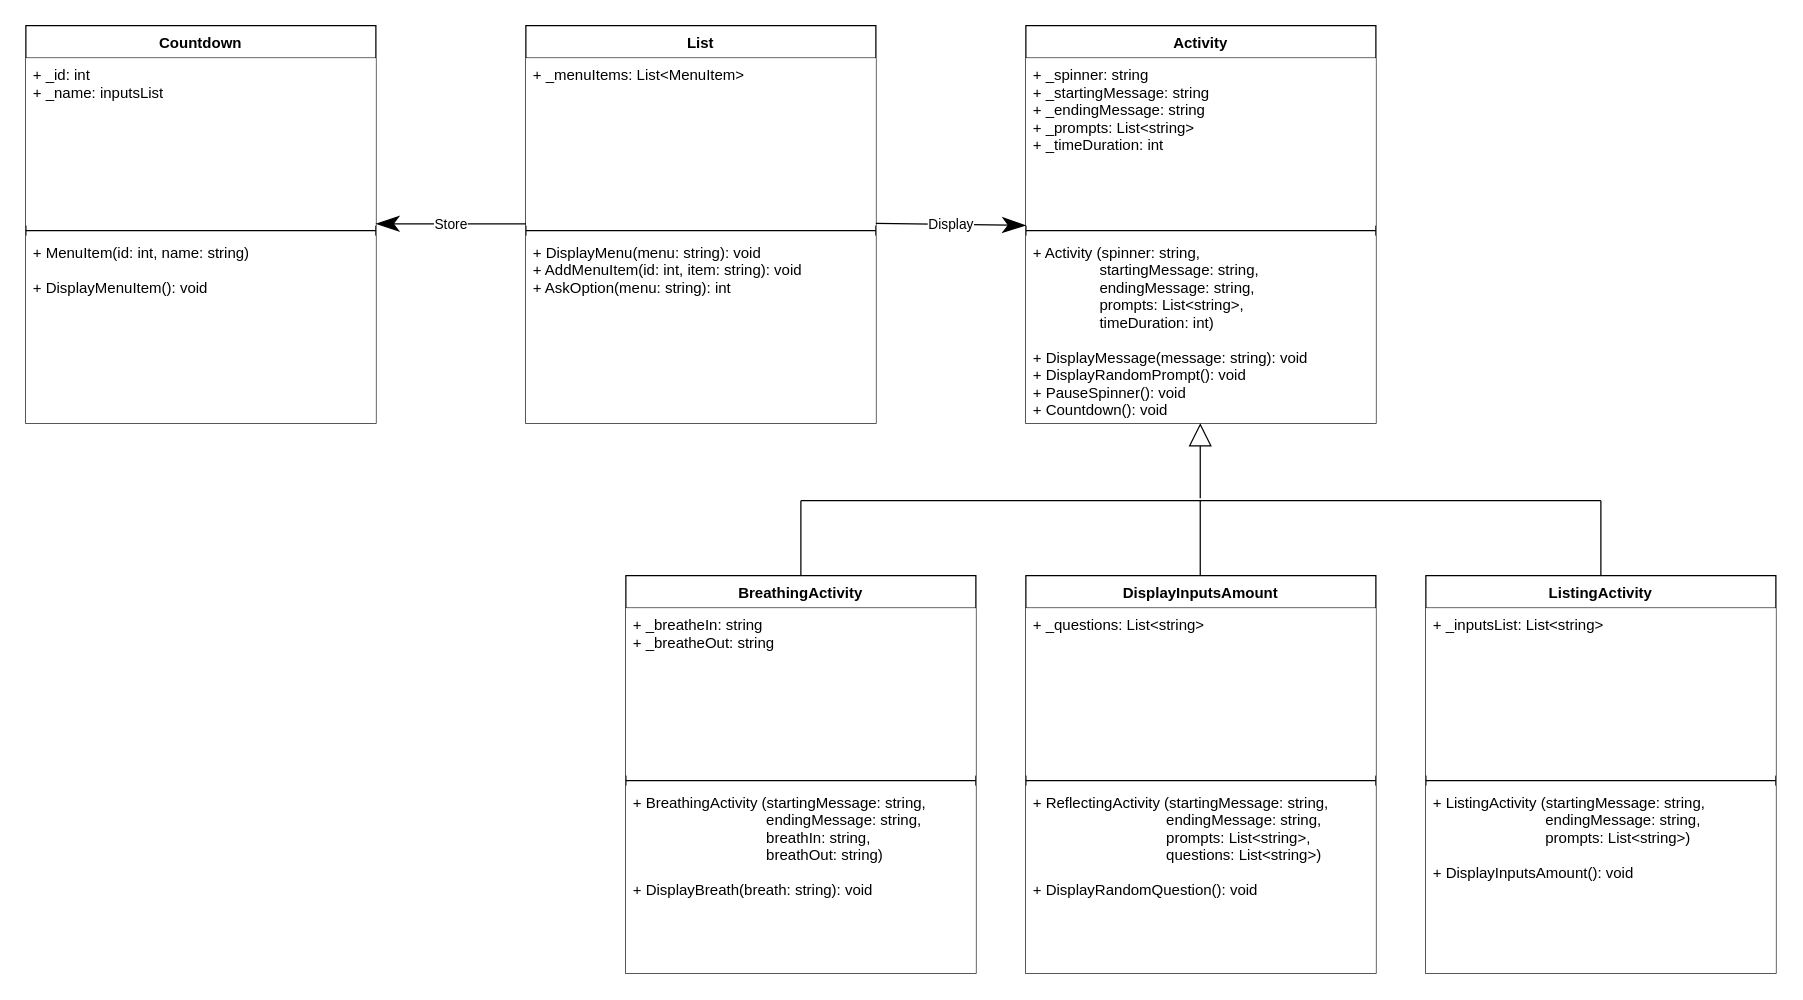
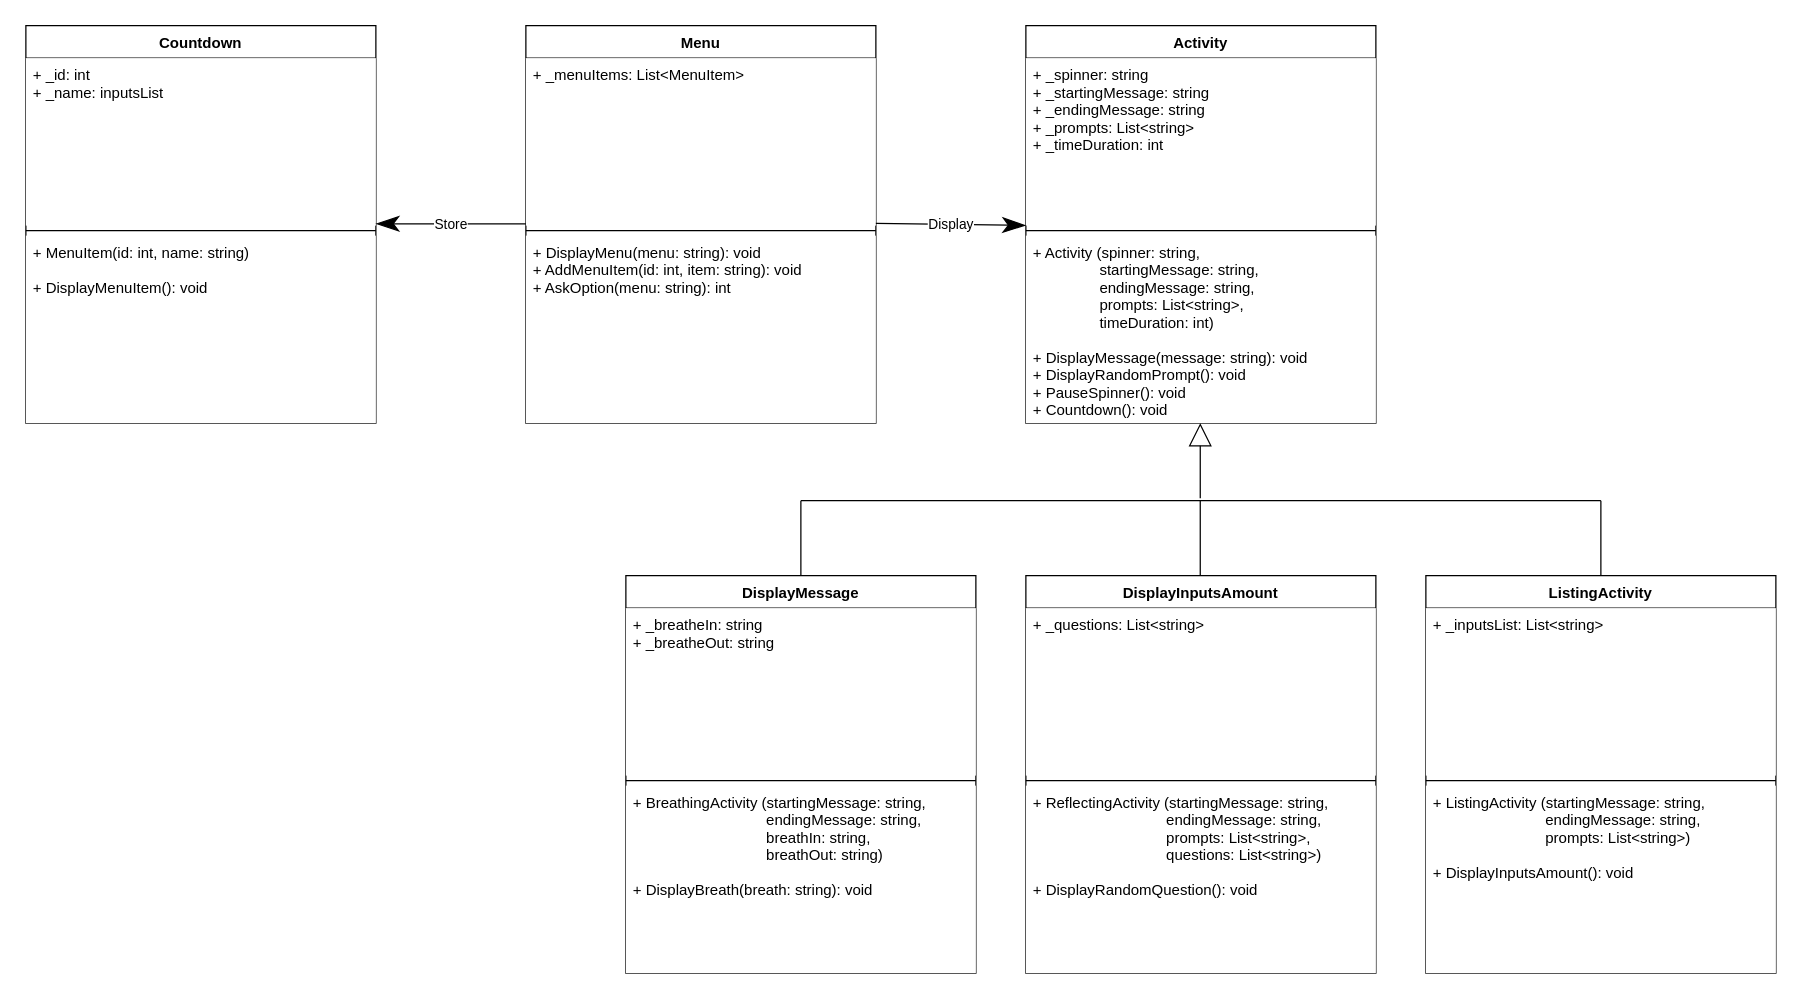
- <mxCell id="18" value="List" style="swimlane;fontStyle=1;align=center;verticalAlign=top;childLayout=stackLayout;horizontal=1;startSize=26;horizontalStack=0;resizeParent=1;resizeParentMax=0;resizeLast=0;collapsible=1;marginBottom=0;movable=1;resizable=1;rotatable=1;deletable=1;editable=1;connectable=1;" parent="1" vertex="1"><mxGeometry x="420" y="20" width="280" height="318" as="geometry"><mxRectangle x="80" y="80" width="80" height="30" as="alternateBounds" /></mxGeometry></mxCell>
+ <mxCell id="18" value="Menu" style="swimlane;fontStyle=1;align=center;verticalAlign=top;childLayout=stackLayout;horizontal=1;startSize=26;horizontalStack=0;resizeParent=1;resizeParentMax=0;resizeLast=0;collapsible=1;marginBottom=0;movable=1;resizable=1;rotatable=1;deletable=1;editable=1;connectable=1;" parent="1" vertex="1"><mxGeometry x="420" y="20" width="280" height="318" as="geometry"><mxRectangle x="80" y="80" width="80" height="30" as="alternateBounds" /></mxGeometry></mxCell>
- <mxCell id="6" value="BreathingActivity" style="swimlane;fontStyle=1;align=center;verticalAlign=top;childLayout=stackLayout;horizontal=1;startSize=26;horizontalStack=0;resizeParent=1;resizeParentMax=0;resizeLast=0;collapsible=1;marginBottom=0;movable=1;resizable=1;rotatable=1;deletable=1;editable=1;connectable=1;" parent="1" vertex="1"><mxGeometry x="500" y="460" width="280" height="318" as="geometry"><mxRectangle x="80" y="80" width="80" height="30" as="alternateBounds" /></mxGeometry></mxCell>
+ <mxCell id="6" value="DisplayMessage" style="swimlane;fontStyle=1;align=center;verticalAlign=top;childLayout=stackLayout;horizontal=1;startSize=26;horizontalStack=0;resizeParent=1;resizeParentMax=0;resizeLast=0;collapsible=1;marginBottom=0;movable=1;resizable=1;rotatable=1;deletable=1;editable=1;connectable=1;" parent="1" vertex="1"><mxGeometry x="500" y="460" width="280" height="318" as="geometry"><mxRectangle x="80" y="80" width="80" height="30" as="alternateBounds" /></mxGeometry></mxCell>
